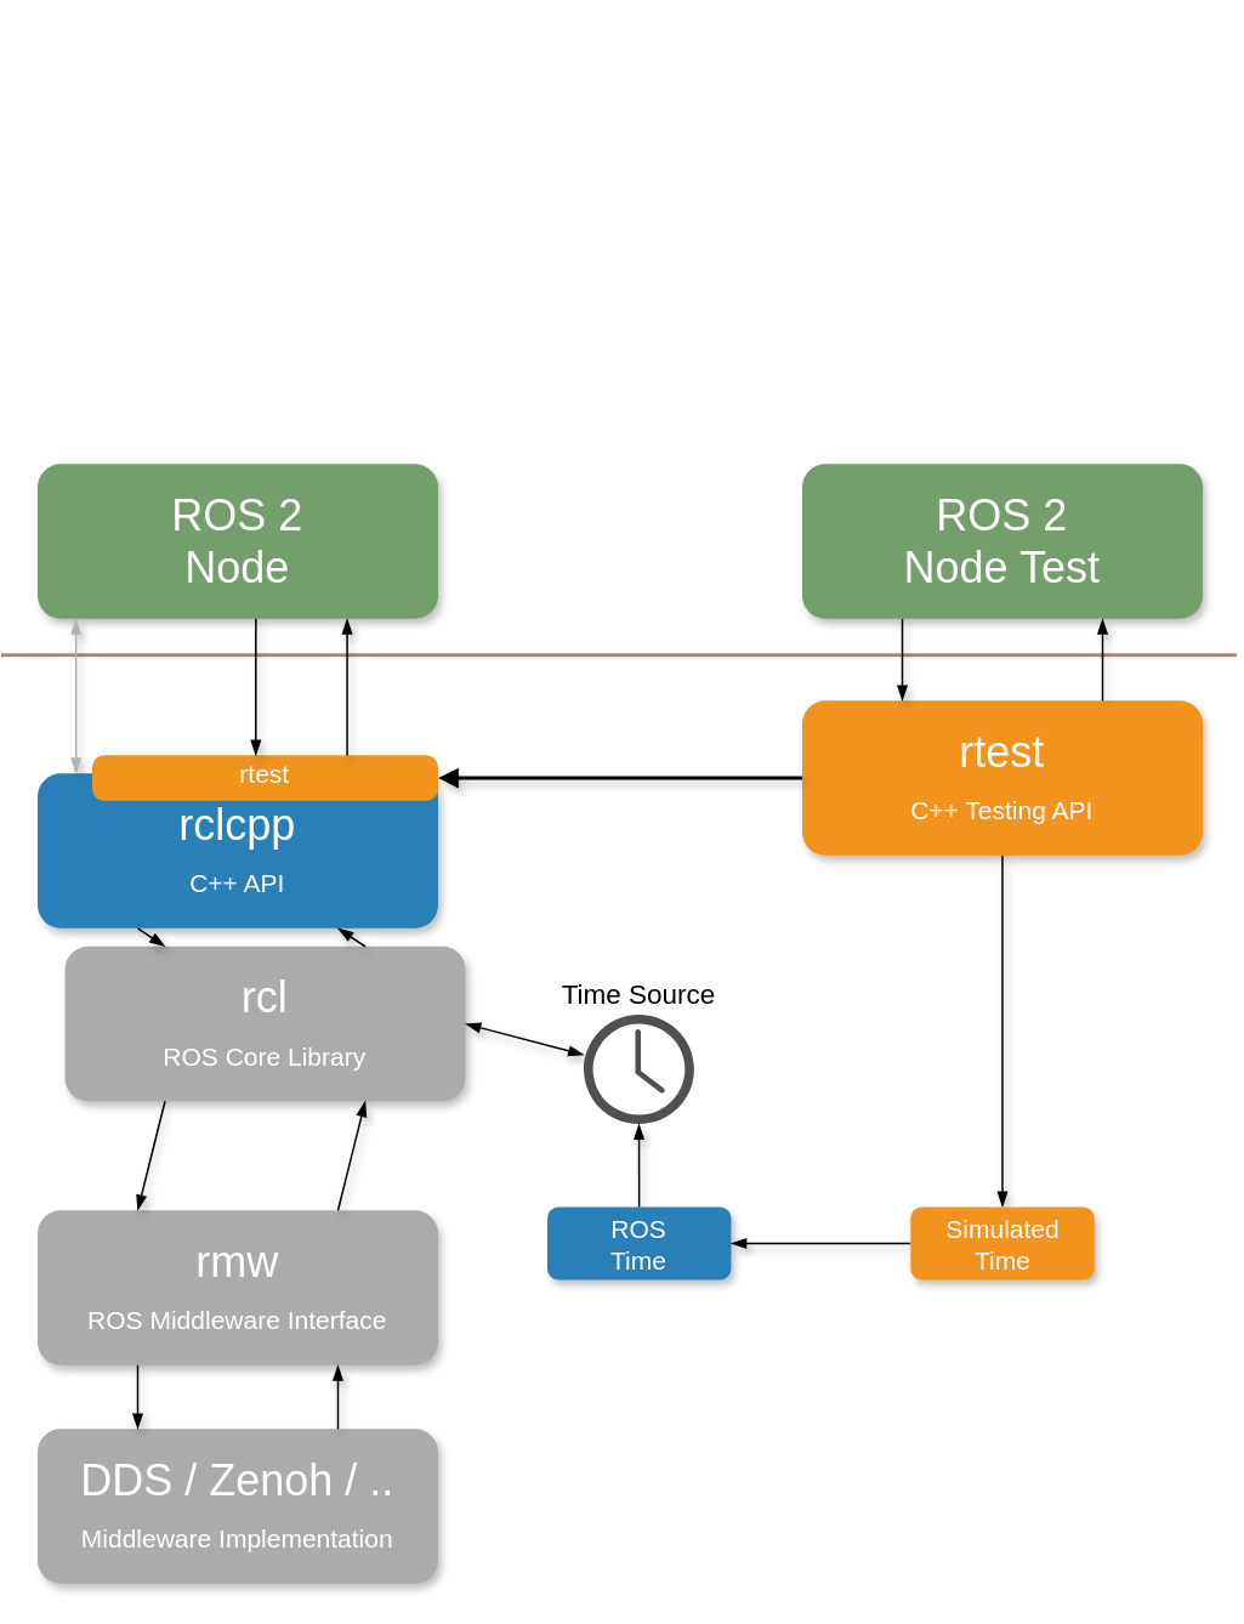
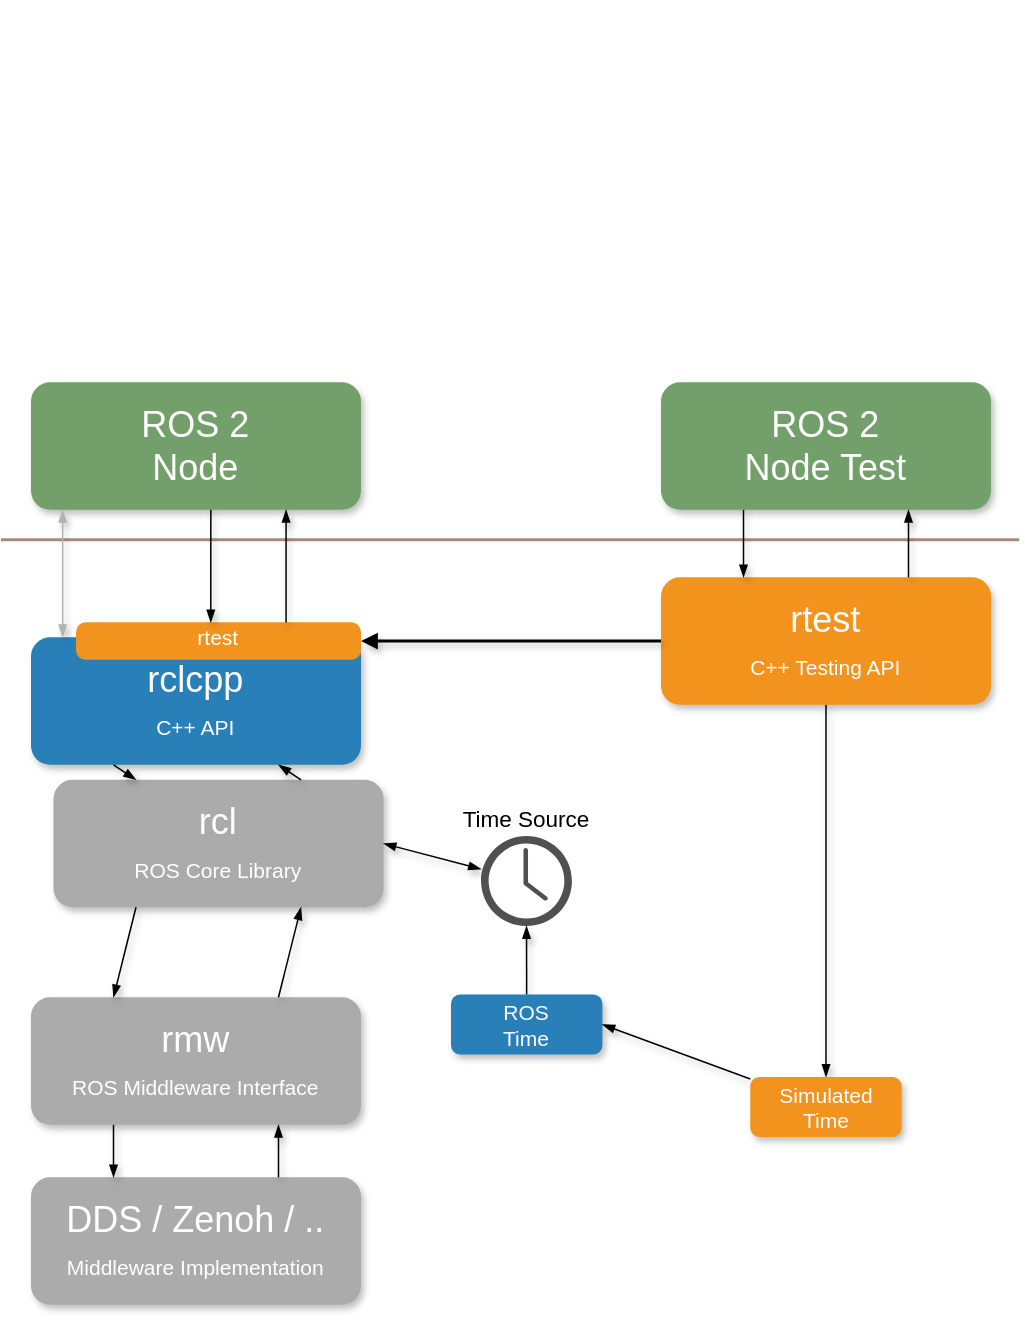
- <mxCell id="29" value="Simulated&lt;br&gt;&lt;div&gt;Time&lt;/div&gt;" style="rounded=1;whiteSpace=wrap;html=1;strokeColor=none;strokeWidth=1;fillColor=#F2931E;fontSize=14;fontColor=#FFFFFF;align=center;gradientColor=none;gradientDirection=east;verticalAlign=middle;shadow=1;" parent="1" vertex="1"><mxGeometry x="499.54" y="662.5" width="100.93" height="40" as="geometry" /></mxCell>
+ <mxCell id="29" value="Simulated&lt;br&gt;&lt;div&gt;Time&lt;/div&gt;" style="rounded=1;whiteSpace=wrap;html=1;strokeColor=none;strokeWidth=1;fillColor=#F2931E;fontSize=14;fontColor=#FFFFFF;align=center;gradientColor=none;gradientDirection=east;verticalAlign=middle;shadow=1;" parent="1" vertex="1"><mxGeometry x="499.54" y="717.5" width="100.93" height="40" as="geometry" /></mxCell>
